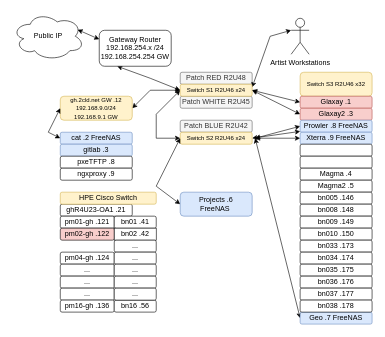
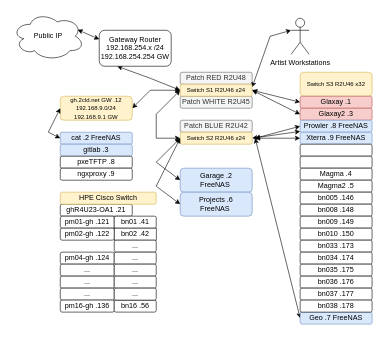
+ <mxCell id="12" style="edgeStyle=none;rounded=0;orthogonalLoop=1;jettySize=auto;html=1;exitX=0;exitY=0.5;exitDx=0;exitDy=0;entryX=0;entryY=0.5;entryDx=0;entryDy=0;startArrow=classic;startFill=1;" parent="1" source="14" target="15" edge="1"><mxGeometry relative="1" as="geometry"><Array as="points"><mxPoint x="260" y="270" /></Array></mxGeometry></mxCell>
+ <mxCell id="15" value="Garage .2&lt;br&gt;FreeNAS&amp;nbsp;&lt;br&gt;" style="rounded=1;whiteSpace=wrap;html=1;fillColor=#dae8fc;strokeColor=#6c8ebf;" parent="1" vertex="1"><mxGeometry x="300" y="280" width="120" height="40" as="geometry" /></mxCell>
- <mxCell id="52" value="pm02-gh .122" style="rounded=1;whiteSpace=wrap;html=1;fillColor=#f8cecc;" parent="1" vertex="1"><mxGeometry x="100" y="380" width="90" height="20" as="geometry" /></mxCell>
+ <mxCell id="52" value="pm02-gh .122" style="rounded=1;whiteSpace=wrap;html=1;" parent="1" vertex="1"><mxGeometry x="100" y="380" width="90" height="20" as="geometry" /></mxCell>
